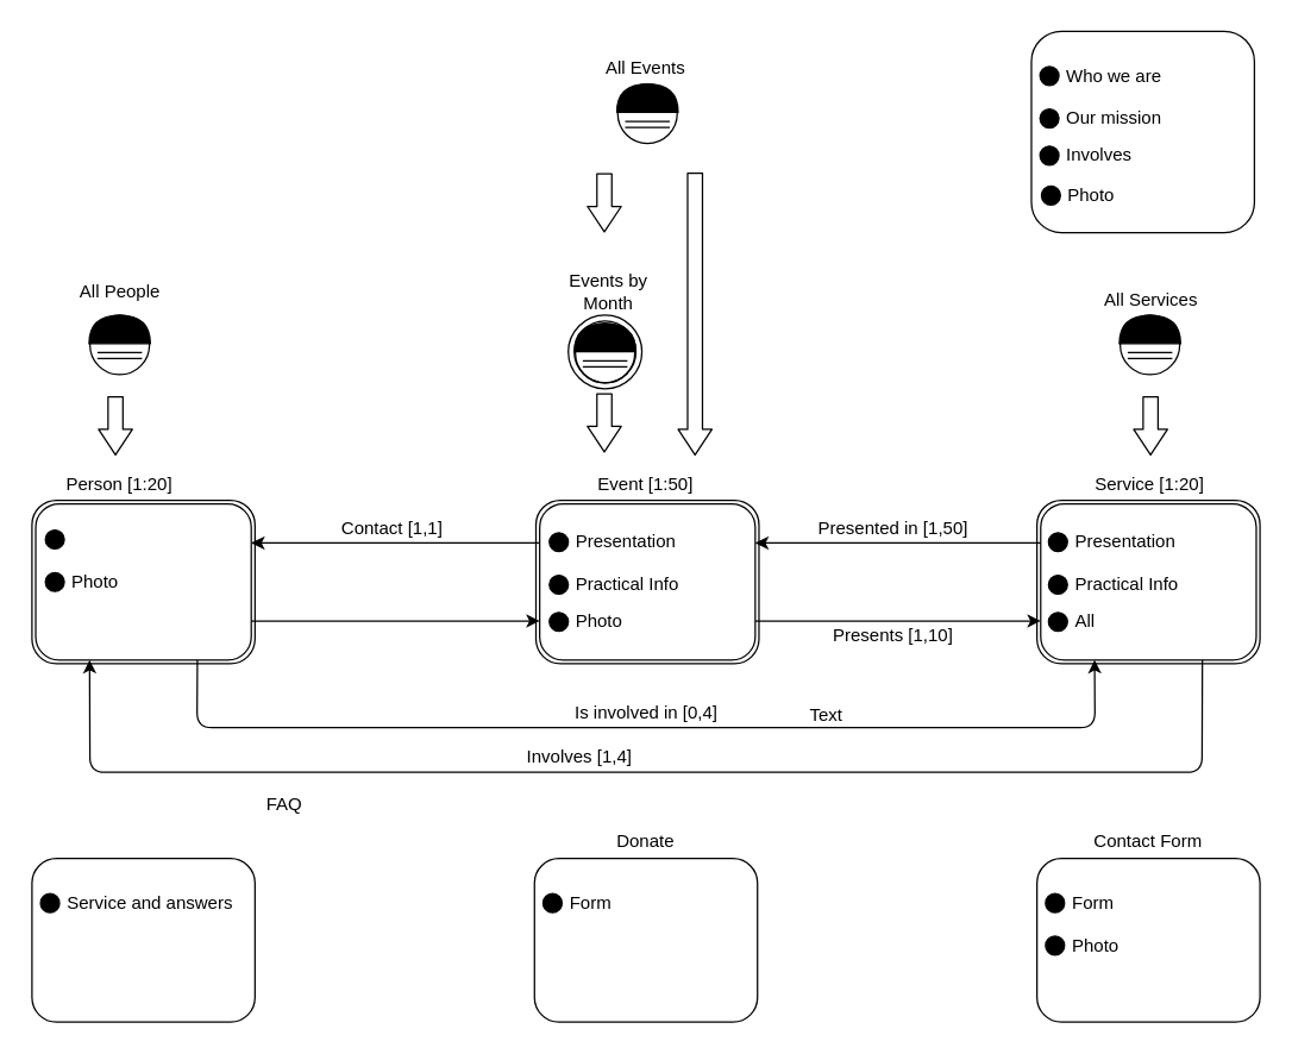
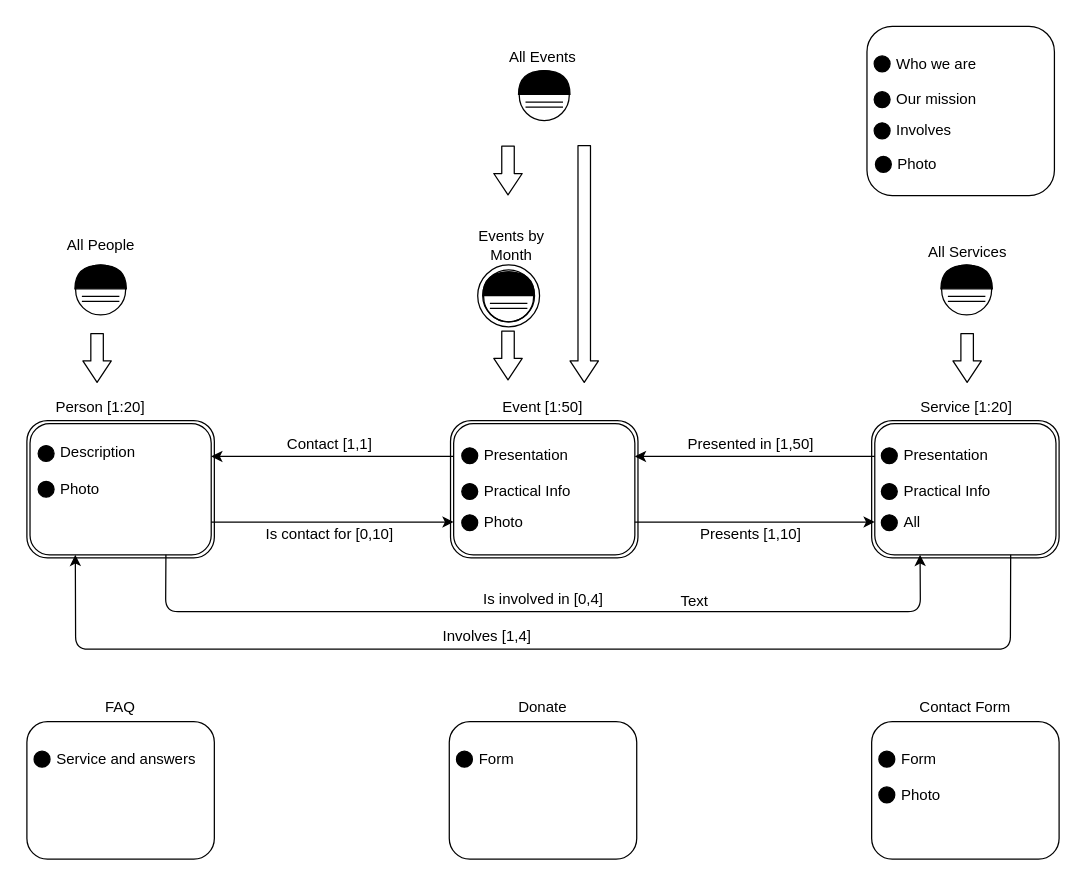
+ <mxCell id="39" value="Description" style="text;html=1;strokeColor=none;fillColor=none;align=left;verticalAlign=middle;whiteSpace=wrap;rounded=0;" parent="1" vertex="1"><mxGeometry x="46.25" y="352.38" width="122.25" height="20" as="geometry" /></mxCell>
+ <mxCell id="18" value="Is contact for [0,10]" style="text;html=1;align=center;verticalAlign=middle;resizable=0;points=[];autosize=1;" parent="1" vertex="1"><mxGeometry x="202.75" y="417.37" width="120" height="20" as="geometry" /></mxCell>
- <mxCell id="65" value="FAQ" style="text;html=1;strokeColor=none;fillColor=none;align=center;verticalAlign=middle;whiteSpace=wrap;rounded=0;" parent="1" vertex="1"><mxGeometry x="131" y="531" width="120" height="20" as="geometry" /></mxCell>
+ <mxCell id="65" value="FAQ" style="text;html=1;strokeColor=none;fillColor=none;align=center;verticalAlign=middle;whiteSpace=wrap;rounded=0;" parent="1" vertex="1"><mxGeometry x="36" y="556" width="120" height="20" as="geometry" /></mxCell>
